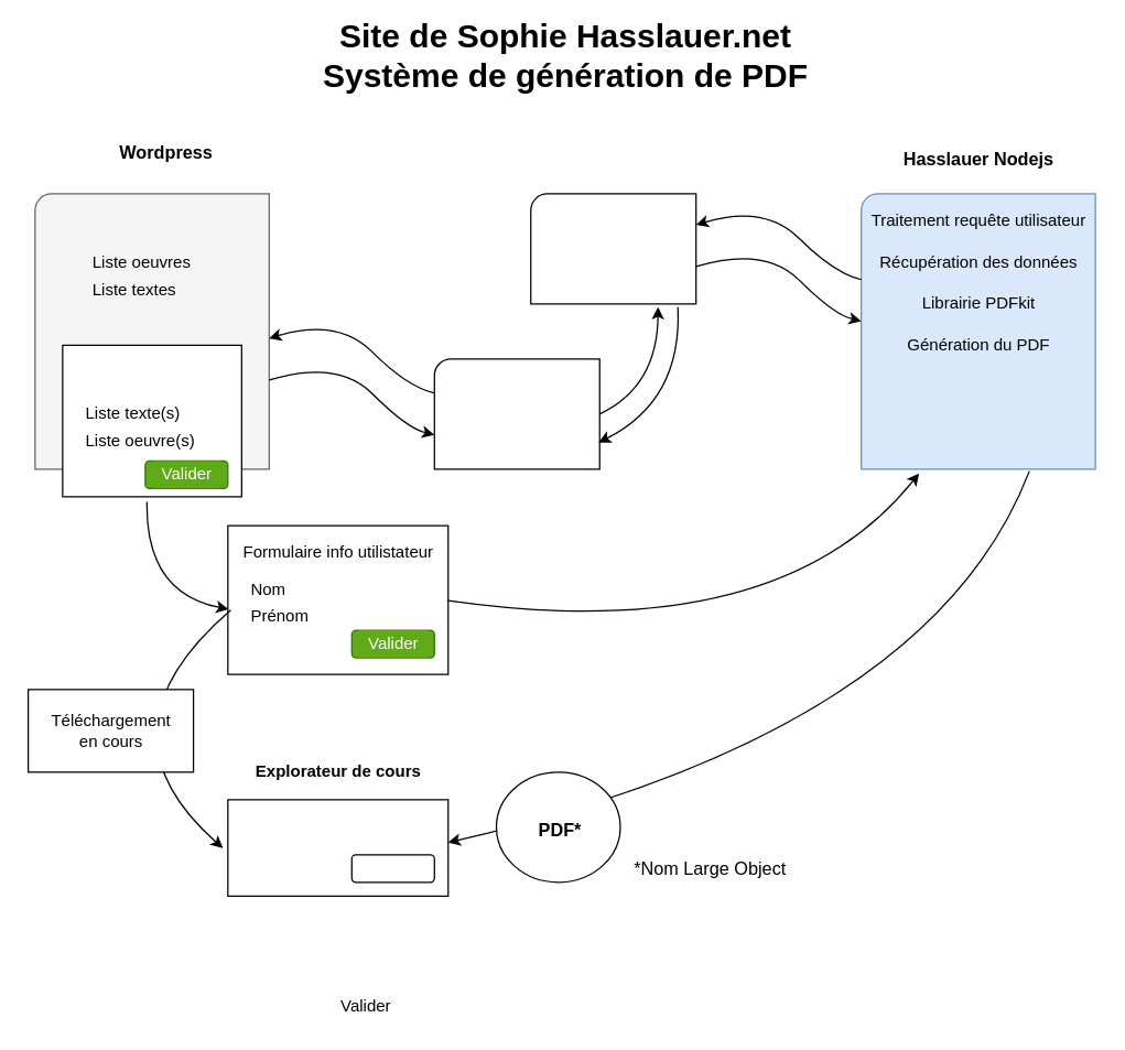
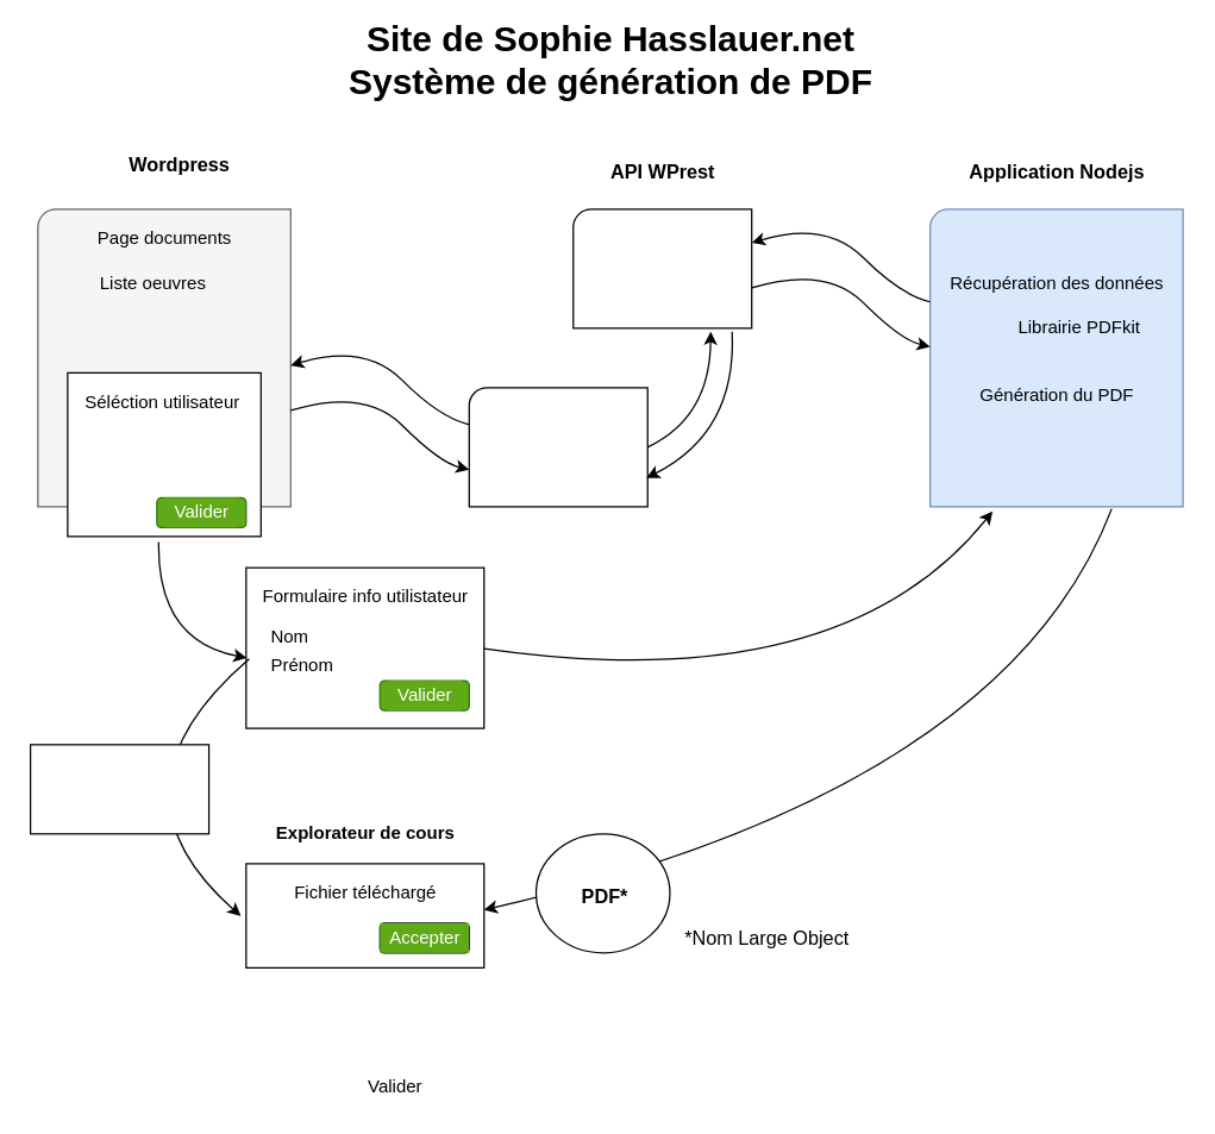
+ <mxCell id="7" value="API WPrest" style="text;html=1;align=center;verticalAlign=middle;resizable=0;points=[];autosize=1;strokeColor=none;fillColor=none;fontStyle=1;fontSize=13;" vertex="1" parent="1"><mxGeometry x="400" y="105" width="90" height="20" as="geometry" /></mxCell>
- <mxCell id="6" value="Hasslauer Nodejs" style="text;html=1;align=center;verticalAlign=middle;resizable=0;points=[];autosize=1;strokeColor=none;fillColor=none;fontStyle=1;fontSize=13;" vertex="1" parent="1"><mxGeometry x="645" y="105" width="130" height="20" as="geometry" /></mxCell>
+ <mxCell id="6" value="Application Nodejs" style="text;html=1;align=center;verticalAlign=middle;resizable=0;points=[];autosize=1;strokeColor=none;fillColor=none;fontStyle=1;fontSize=13;" vertex="1" parent="1"><mxGeometry x="645" y="105" width="130" height="20" as="geometry" /></mxCell>
+ <mxCell id="10" value="Page documents" style="text;html=1;align=center;verticalAlign=middle;resizable=0;points=[];autosize=1;strokeColor=none;fillColor=none;" vertex="1" parent="1"><mxGeometry x="55" y="150" width="110" height="20" as="geometry" /></mxCell>
- <mxCell id="32" value="Traitement requête utilisateur" style="text;html=1;align=center;verticalAlign=middle;resizable=0;points=[];autosize=1;strokeColor=none;fillColor=none;" vertex="1" parent="1"><mxGeometry x="625" y="150" width="170" height="20" as="geometry" /></mxCell>
- <mxCell id="12" value="Liste textes" style="text;html=1;align=left;verticalAlign=middle;resizable=0;points=[];autosize=1;strokeColor=none;fillColor=none;" vertex="1" parent="1"><mxGeometry x="65" y="200" width="80" height="20" as="geometry" /></mxCell>
- <mxCell id="29" value="Librairie PDFkit" style="text;html=1;align=center;verticalAlign=middle;resizable=0;points=[];autosize=1;strokeColor=none;fillColor=none;" vertex="1" parent="1"><mxGeometry x="660" y="210" width="100" height="20" as="geometry" /></mxCell>
+ <mxCell id="29" value="Librairie PDFkit" style="text;html=1;align=center;verticalAlign=middle;resizable=0;points=[];autosize=1;strokeColor=none;fillColor=none;" vertex="1" parent="1"><mxGeometry x="675" y="210" width="100" height="20" as="geometry" /></mxCell>
- <mxCell id="35" value="Génération du PDF" style="text;html=1;align=center;verticalAlign=middle;resizable=0;points=[];autosize=1;strokeColor=none;fillColor=none;" vertex="1" parent="1"><mxGeometry x="650" y="240" width="120" height="20" as="geometry" /></mxCell>
+ <mxCell id="35" value="Génération du PDF" style="text;html=1;align=center;verticalAlign=middle;resizable=0;points=[];autosize=1;strokeColor=none;fillColor=none;" vertex="1" parent="1"><mxGeometry x="650" y="255" width="120" height="20" as="geometry" /></mxCell>
+ <mxCell id="14" value="Séléction utilisateur" style="text;html=1;align=left;verticalAlign=middle;resizable=0;points=[];autosize=1;strokeColor=none;fillColor=none;" vertex="1" parent="1"><mxGeometry x="55" y="260" width="120" height="20" as="geometry" /></mxCell>
- <mxCell id="16" value="Liste texte(s)" style="text;html=1;align=left;verticalAlign=middle;resizable=0;points=[];autosize=1;strokeColor=none;fillColor=none;" vertex="1" parent="1"><mxGeometry x="60" y="290" width="80" height="20" as="geometry" /></mxCell>
- <mxCell id="15" value="Liste oeuvre(s)" style="text;html=1;align=left;verticalAlign=middle;resizable=0;points=[];autosize=1;strokeColor=none;fillColor=none;" vertex="1" parent="1"><mxGeometry x="60" y="310" width="90" height="20" as="geometry" /></mxCell>
- <mxCell id="40" value="Téléchargement&lt;br&gt;en cours" style="text;html=1;align=center;verticalAlign=middle;resizable=0;points=[];autosize=1;strokeColor=none;fillColor=none;" vertex="1" parent="1"><mxGeometry x="30" y="515" width="100" height="30" as="geometry" /></mxCell>
+ <mxCell id="42" value="Fichier téléchargé" style="text;html=1;align=center;verticalAlign=middle;resizable=0;points=[];autosize=1;strokeColor=none;fillColor=none;" vertex="1" parent="1"><mxGeometry x="190" y="590" width="110" height="20" as="geometry" /></mxCell>
+ <mxCell id="44" value="Accepter" style="text;html=1;align=center;verticalAlign=middle;resizable=0;points=[];autosize=1;strokeColor=none;fillColor=#60a917;fontColor=#ffffff;" vertex="1" parent="1"><mxGeometry x="255" y="620" width="60" height="20" as="geometry" /></mxCell>
